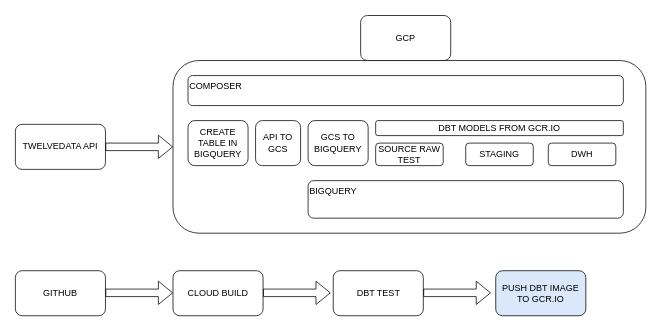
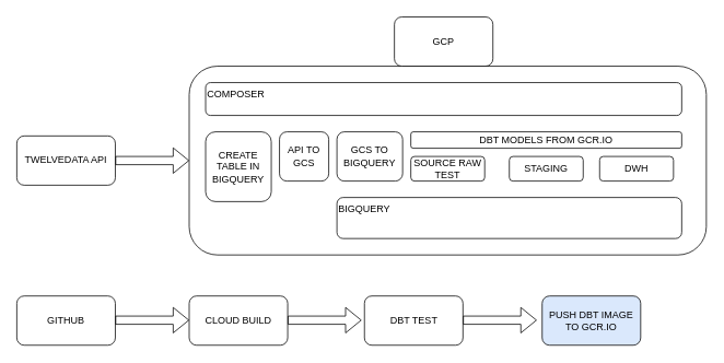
- <mxCell id="8" value="CREATE&lt;br&gt;TABLE IN BIGQUERY" style="rounded=1;whiteSpace=wrap;html=1;" vertex="1" parent="1"><mxGeometry x="250" y="160" width="80" height="60" as="geometry" /></mxCell>
+ <mxCell id="8" value="CREATE&lt;br&gt;TABLE IN BIGQUERY" style="rounded=1;whiteSpace=wrap;html=1;" vertex="1" parent="1"><mxGeometry x="250" y="160" width="80" height="85" as="geometry" /></mxCell>
